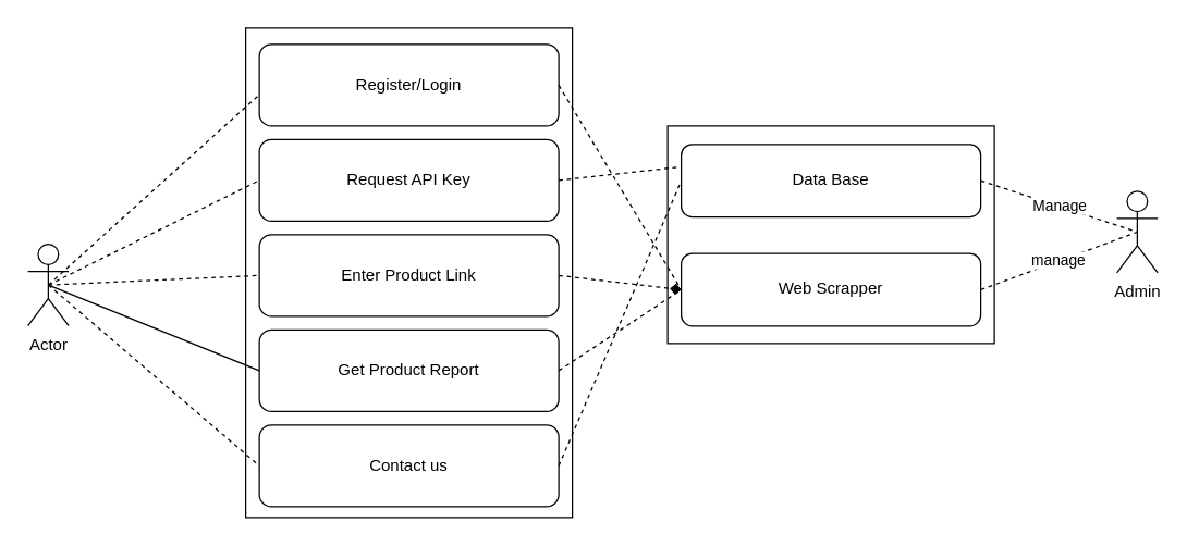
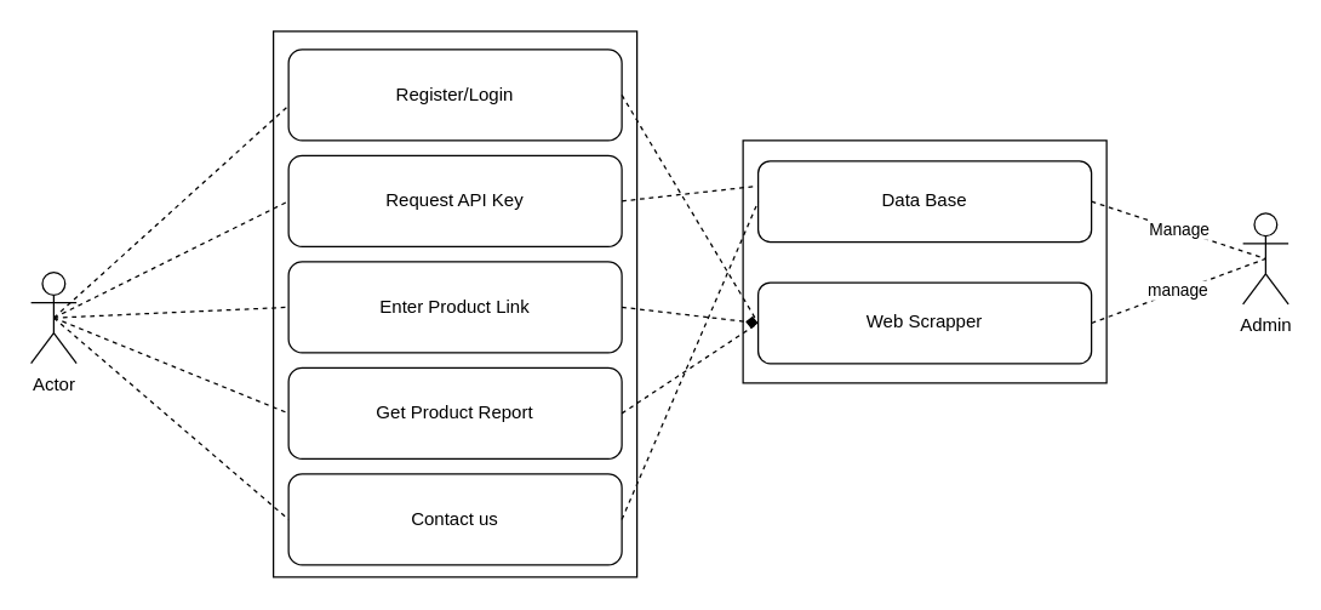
- <mxCell id="27" value="" style="endArrow=none;dashed=0;html=1;entryX=0;entryY=0.5;entryDx=0;entryDy=0;exitX=0.5;exitY=0.5;exitDx=0;exitDy=0;exitPerimeter=0;" parent="1" source="23" target="8" edge="1"><mxGeometry width="50" height="50" relative="1" as="geometry"><mxPoint x="65" y="239" as="sourcePoint" /><mxPoint x="220" y="99" as="targetPoint" /></mxGeometry></mxCell>
+ <mxCell id="27" value="" style="endArrow=none;dashed=1;html=1;entryX=0;entryY=0.5;entryDx=0;entryDy=0;exitX=0.5;exitY=0.5;exitDx=0;exitDy=0;exitPerimeter=0;" parent="1" source="23" target="8" edge="1"><mxGeometry width="50" height="50" relative="1" as="geometry"><mxPoint x="65" y="239" as="sourcePoint" /><mxPoint x="220" y="99" as="targetPoint" /></mxGeometry></mxCell>
